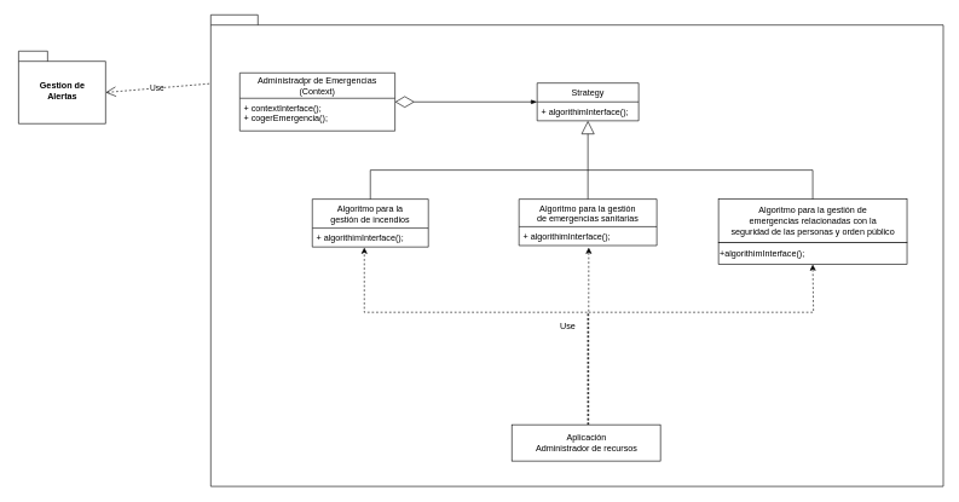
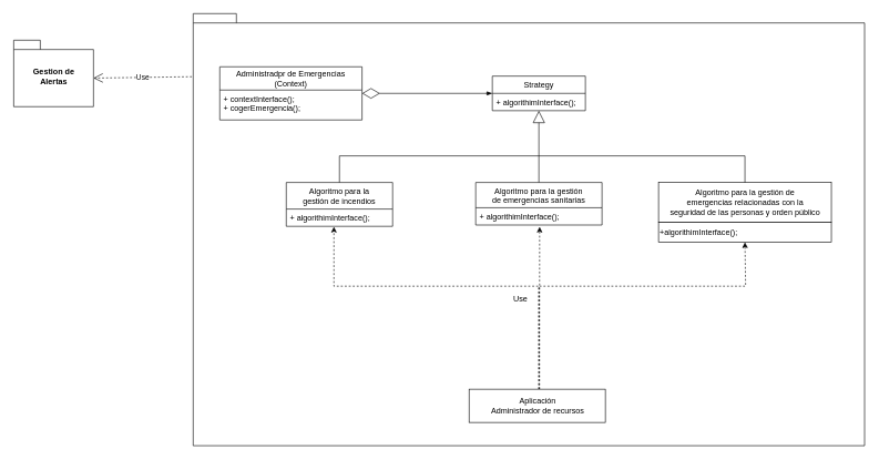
- <mxCell id="18" value="&lt;div&gt;Gestion de&lt;/div&gt;&lt;div&gt;Alertas&lt;br&gt;&lt;/div&gt;" style="shape=folder;fontStyle=1;spacingTop=10;tabWidth=40;tabHeight=14;tabPosition=left;html=1;" vertex="1" parent="1"><mxGeometry x="25" y="70" width="120" height="100" as="geometry" /></mxCell>
+ <mxCell id="18" value="&lt;div&gt;Gestion de&lt;/div&gt;&lt;div&gt;Alertas&lt;br&gt;&lt;/div&gt;" style="shape=folder;fontStyle=1;spacingTop=10;tabWidth=40;tabHeight=14;tabPosition=left;html=1;" vertex="1" parent="1"><mxGeometry x="20" y="60" width="120" height="100" as="geometry" /></mxCell>
